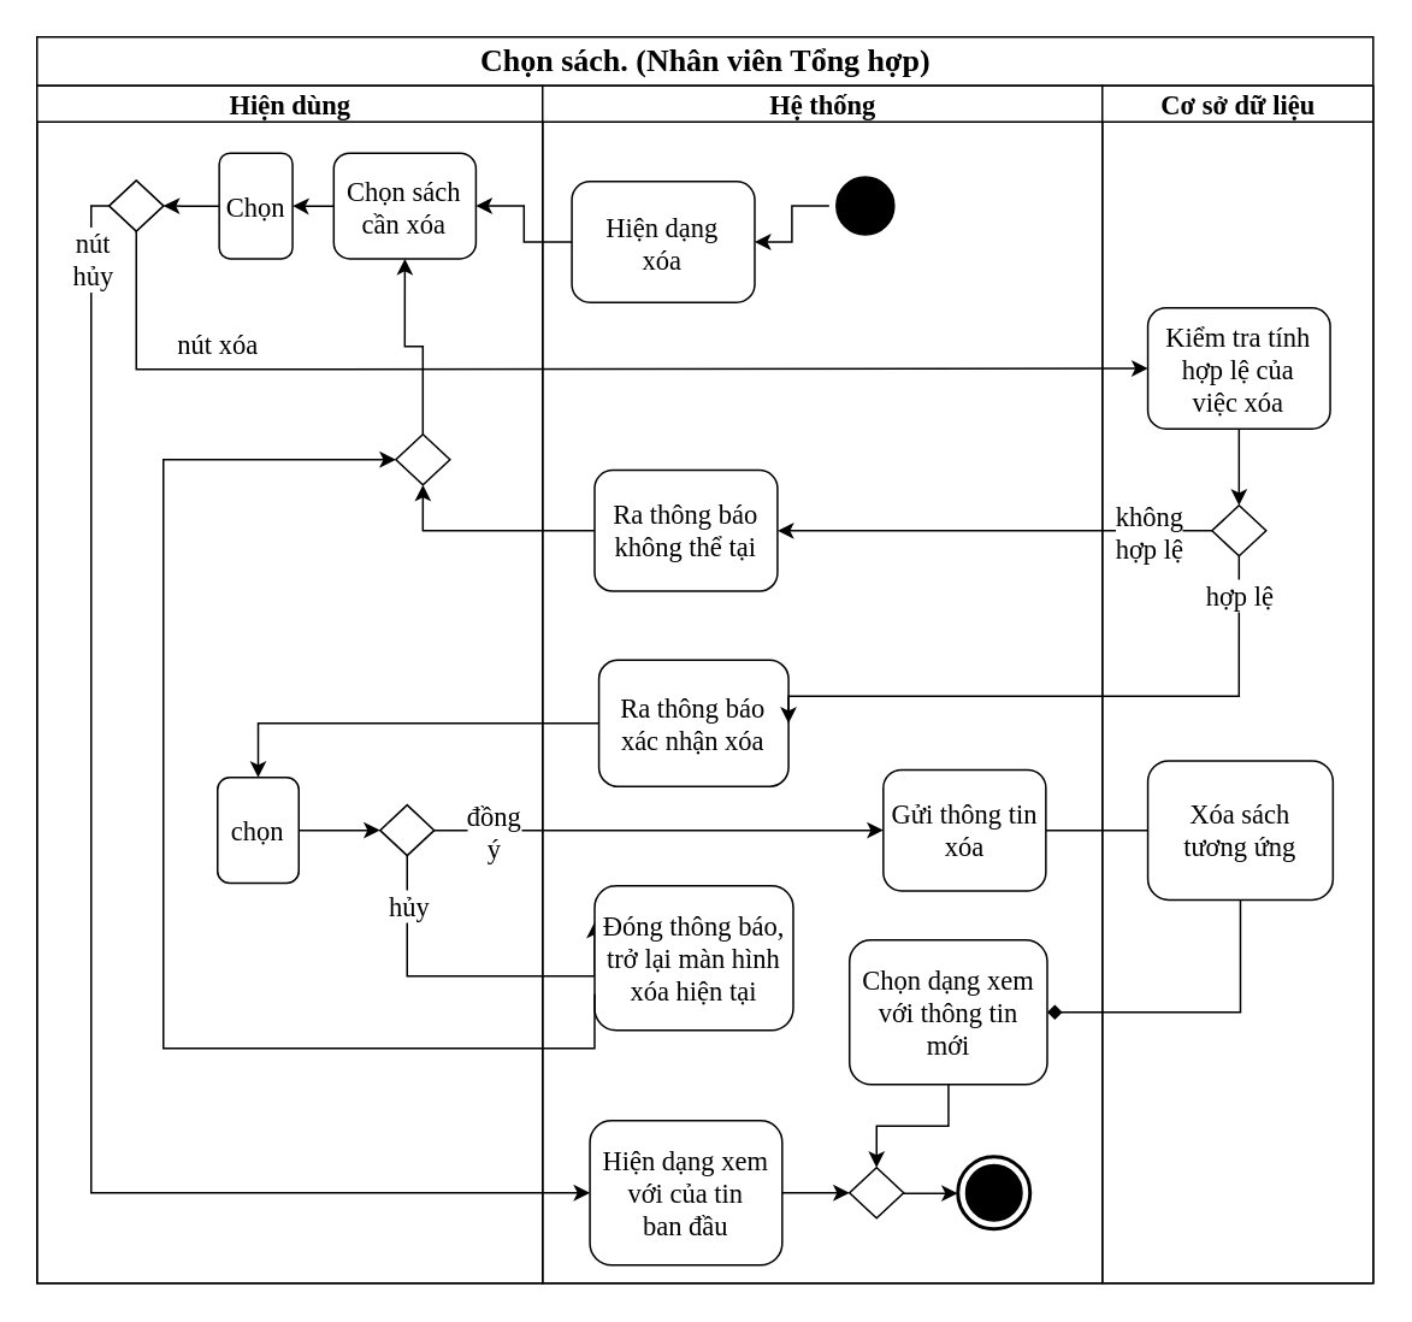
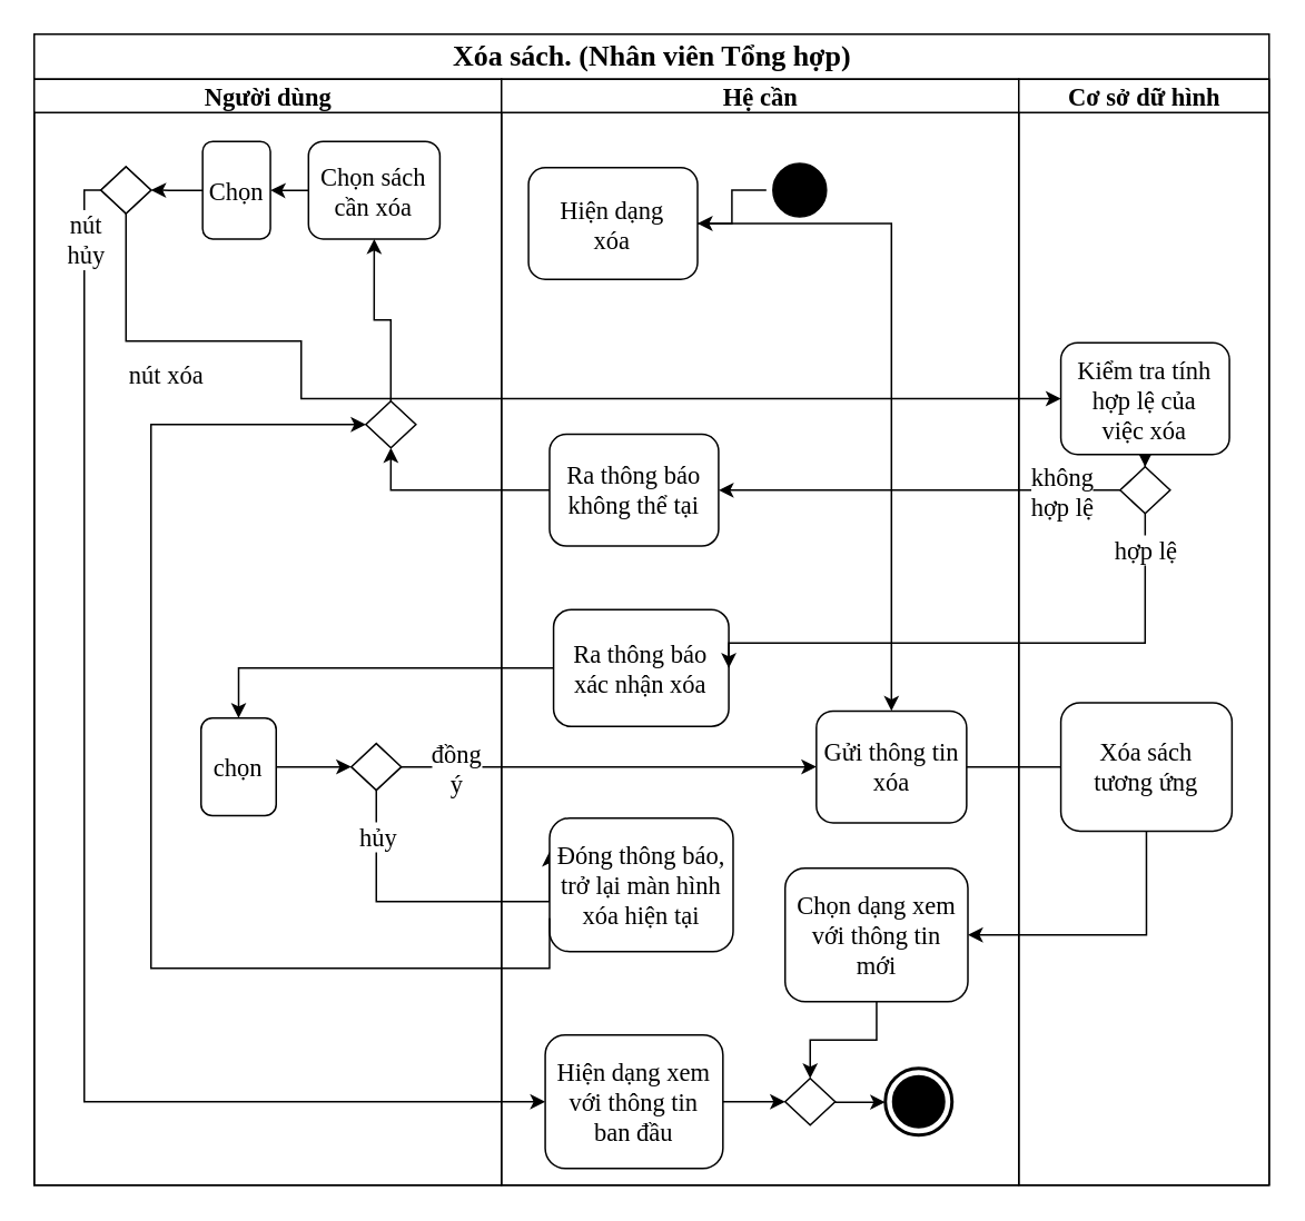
- <mxCell id="2" value="&lt;span style=&quot;font-size: 13pt ; line-height: 107% ; font-family: &amp;#34;times new roman&amp;#34; , serif&quot;&gt;Chọn sách. (Nhân viên Tổng hợp)&lt;/span&gt;" style="swimlane;html=1;childLayout=stackLayout;resizeParent=1;resizeParentMax=0;startSize=27;rounded=0;glass=0;fontSize=15;fontFamily=Times New Roman;" parent="1" vertex="1"><mxGeometry x="20" y="20" width="740" height="690" as="geometry" /></mxCell>
+ <mxCell id="2" value="&lt;span style=&quot;font-size: 13pt ; line-height: 107% ; font-family: &amp;#34;times new roman&amp;#34; , serif&quot;&gt;Xóa sách. (Nhân viên Tổng hợp)&lt;/span&gt;" style="swimlane;html=1;childLayout=stackLayout;resizeParent=1;resizeParentMax=0;startSize=27;rounded=0;glass=0;fontSize=15;fontFamily=Times New Roman;" parent="1" vertex="1"><mxGeometry x="20" y="20" width="740" height="690" as="geometry" /></mxCell>
- <mxCell id="8" value="Hiện dùng" style="swimlane;html=1;startSize=20;fontSize=15;fontFamily=Times New Roman;" parent="2" vertex="1"><mxGeometry y="27" width="280" height="663" as="geometry"><mxRectangle y="20" width="30" height="460" as="alternateBounds" /></mxGeometry></mxCell>
+ <mxCell id="8" value="Người dùng" style="swimlane;html=1;startSize=20;fontSize=15;fontFamily=Times New Roman;" parent="2" vertex="1"><mxGeometry y="27" width="280" height="663" as="geometry"><mxRectangle y="20" width="30" height="460" as="alternateBounds" /></mxGeometry></mxCell>
- <mxCell id="19" value="Hệ thống" style="swimlane;html=1;startSize=20;fontSize=15;fontFamily=Times New Roman;" parent="2" vertex="1"><mxGeometry x="280" y="27" width="310" height="663" as="geometry" /></mxCell>
+ <mxCell id="19" value="Hệ cần" style="swimlane;html=1;startSize=20;fontSize=15;fontFamily=Times New Roman;" parent="2" vertex="1"><mxGeometry x="280" y="27" width="310" height="663" as="geometry" /></mxCell>
- <mxCell id="39" value="Cơ sở dữ liệu" style="swimlane;html=1;startSize=20;fontSize=15;fontFamily=Times New Roman;" parent="2" vertex="1"><mxGeometry x="590" y="27" width="150" height="663" as="geometry" /></mxCell>
+ <mxCell id="39" value="Cơ sở dữ hình" style="swimlane;html=1;startSize=20;fontSize=15;fontFamily=Times New Roman;" parent="2" vertex="1"><mxGeometry x="590" y="27" width="150" height="663" as="geometry" /></mxCell>
- <mxCell id="44" style="edgeStyle=orthogonalEdgeStyle;rounded=0;orthogonalLoop=1;jettySize=auto;html=1;entryX=1;entryY=0.5;entryDx=0;entryDy=0;" parent="2" source="27" target="14" edge="1"><mxGeometry relative="1" as="geometry" /></mxCell>
+ <mxCell id="44" style="edgeStyle=orthogonalEdgeStyle;rounded=0;orthogonalLoop=1;jettySize=auto;html=1;" parent="2" source="27" target="22" edge="1"><mxGeometry relative="1" as="geometry" /></mxCell>
- <mxCell id="41" value="&lt;font face=&quot;times new roman, serif&quot;&gt;Kiểm tra tính hợp lệ của&lt;br&gt;việc xóa&lt;/font&gt;" style="shape=rect;html=1;rounded=1;whiteSpace=wrap;align=center;glass=0;strokeColor=#000000;fontFamily=Times New Roman;fontSize=15;" parent="39" vertex="1"><mxGeometry x="25.22" y="123" width="101" height="67" as="geometry" /></mxCell>
+ <mxCell id="41" value="&lt;font face=&quot;times new roman, serif&quot;&gt;Kiểm tra tính hợp lệ của&lt;br&gt;việc xóa&lt;/font&gt;" style="shape=rect;html=1;rounded=1;whiteSpace=wrap;align=center;glass=0;strokeColor=#000000;fontFamily=Times New Roman;fontSize=15;" parent="39" vertex="1"><mxGeometry x="25.22" y="158" width="101" height="67" as="geometry" /></mxCell>
- <mxCell id="50" style="edgeStyle=orthogonalEdgeStyle;rounded=0;orthogonalLoop=1;jettySize=auto;html=1;entryX=1;entryY=0.5;entryDx=0;entryDy=0;exitX=0.5;exitY=1;exitDx=0;exitDy=0;endArrow=diamond;" parent="2" source="43" target="24" edge="1"><mxGeometry relative="1" as="geometry"><mxPoint x="491.98" y="608" as="targetPoint" /><Array as="points"><mxPoint x="667" y="540" /></Array></mxGeometry></mxCell>
+ <mxCell id="50" style="edgeStyle=orthogonalEdgeStyle;rounded=0;orthogonalLoop=1;jettySize=auto;html=1;entryX=1;entryY=0.5;entryDx=0;entryDy=0;exitX=0.5;exitY=1;exitDx=0;exitDy=0;" parent="2" source="43" target="24" edge="1"><mxGeometry relative="1" as="geometry"><mxPoint x="491.98" y="608" as="targetPoint" /><Array as="points"><mxPoint x="667" y="540" /></Array></mxGeometry></mxCell>
- <mxCell id="29" value="&lt;span style=&quot;font-family: &amp;#34;times new roman&amp;#34; , serif&quot;&gt;Hiện dạng xem với của tin &lt;br&gt;ban đầu&lt;/span&gt;" style="shape=rect;html=1;rounded=1;whiteSpace=wrap;align=center;glass=0;strokeColor=#000000;fontFamily=Times New Roman;fontSize=15;" parent="19" vertex="1"><mxGeometry x="26.22" y="573" width="106.5" height="80" as="geometry" /></mxCell>
+ <mxCell id="29" value="&lt;span style=&quot;font-family: &amp;#34;times new roman&amp;#34; , serif&quot;&gt;Hiện dạng xem với thông tin &lt;br&gt;ban đầu&lt;/span&gt;" style="shape=rect;html=1;rounded=1;whiteSpace=wrap;align=center;glass=0;strokeColor=#000000;fontFamily=Times New Roman;fontSize=15;" parent="19" vertex="1"><mxGeometry x="26.22" y="573" width="106.5" height="80" as="geometry" /></mxCell>
